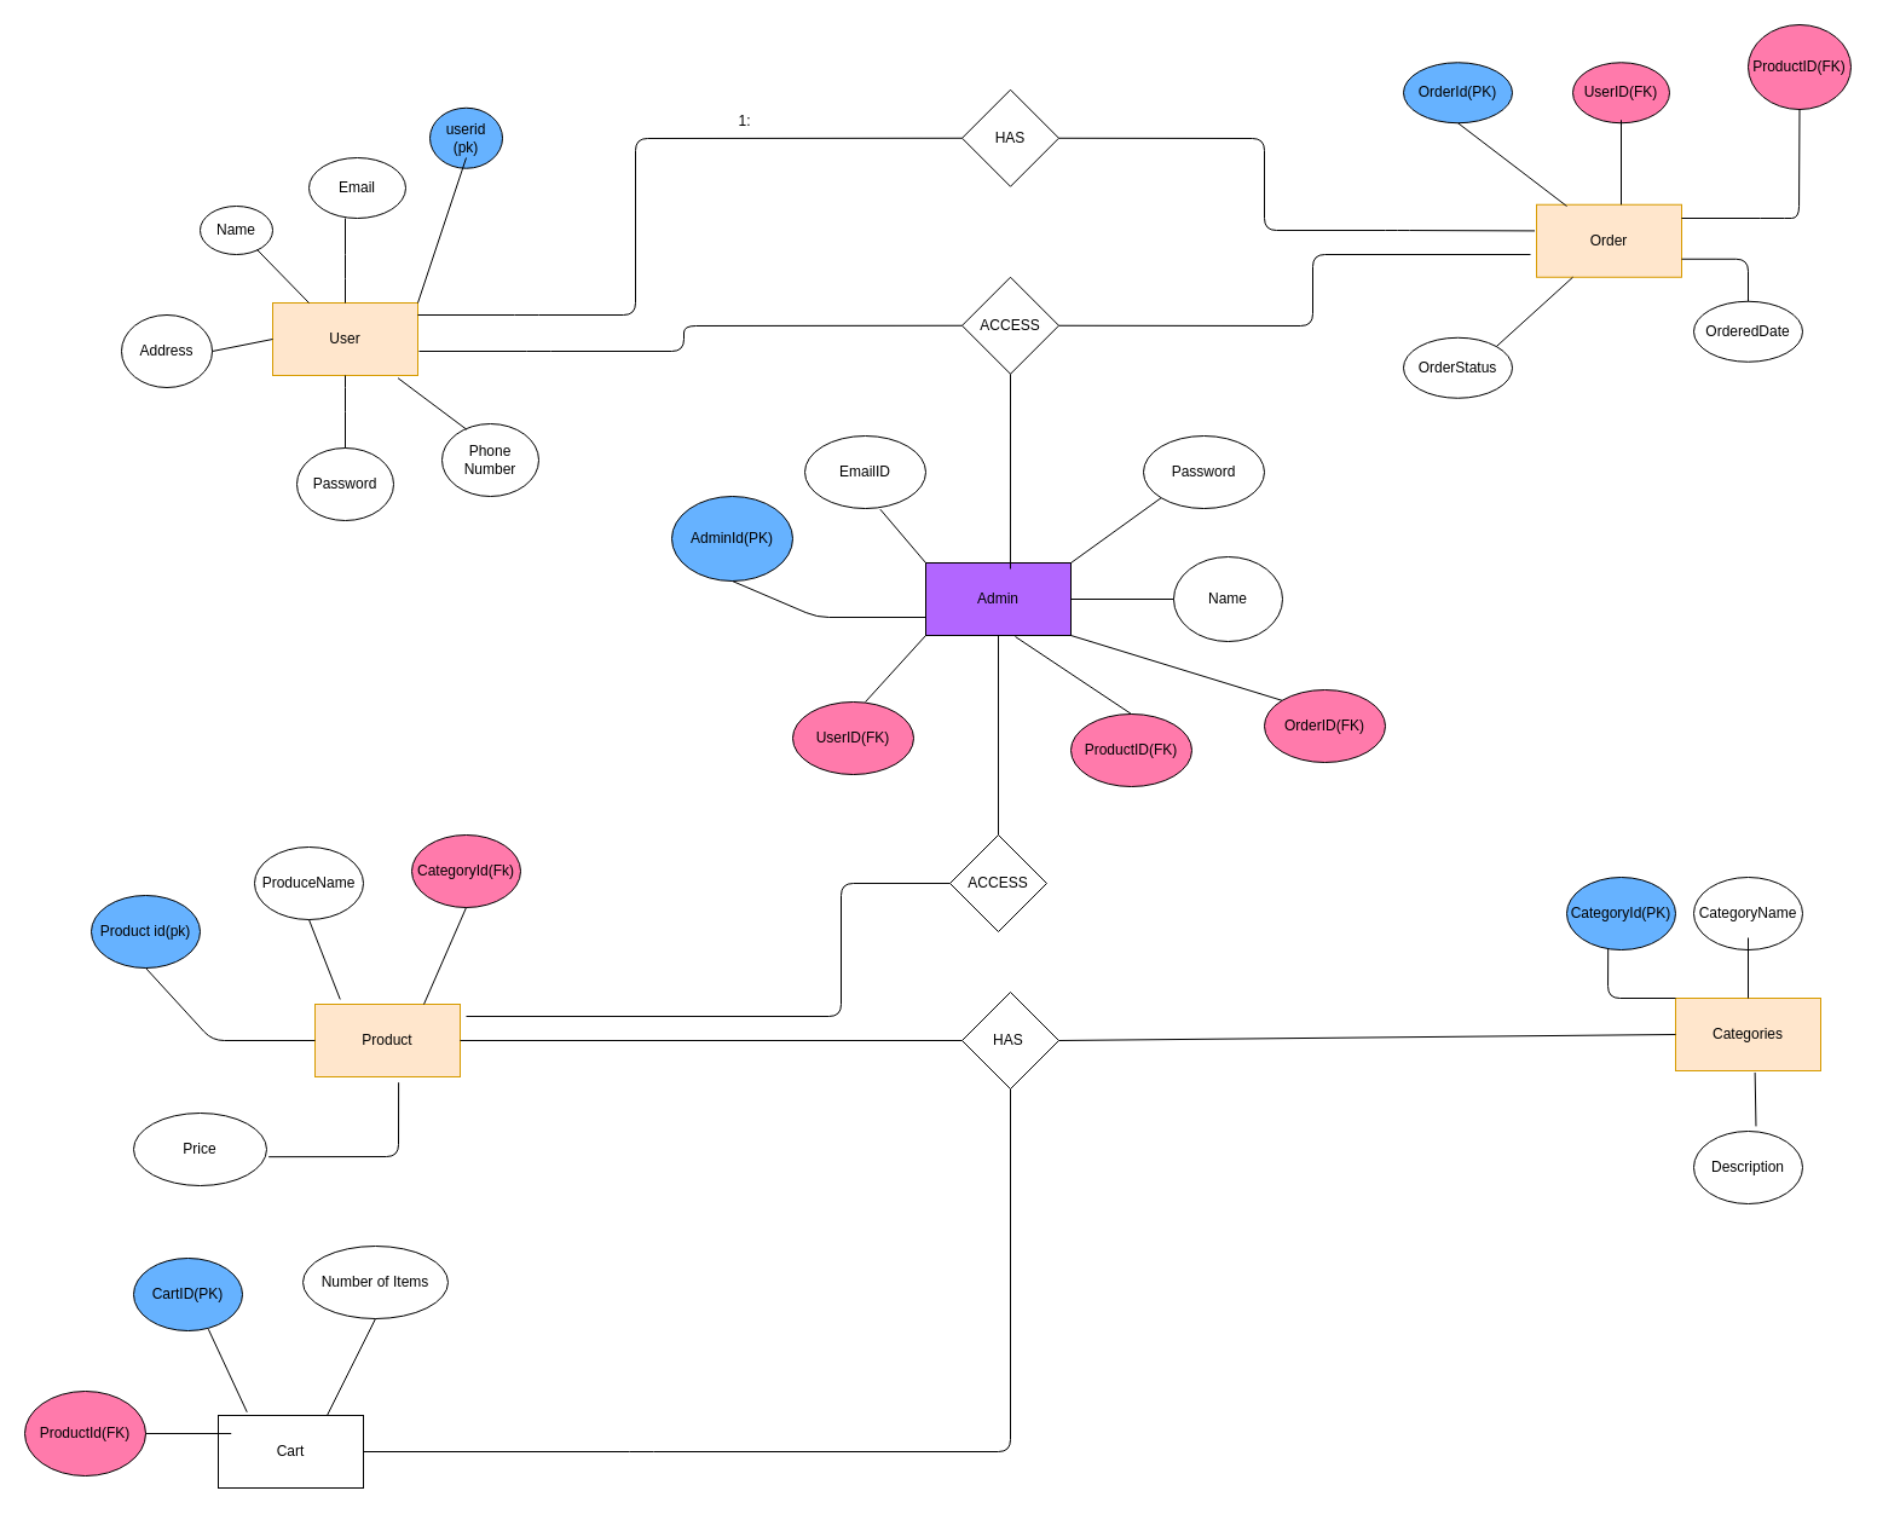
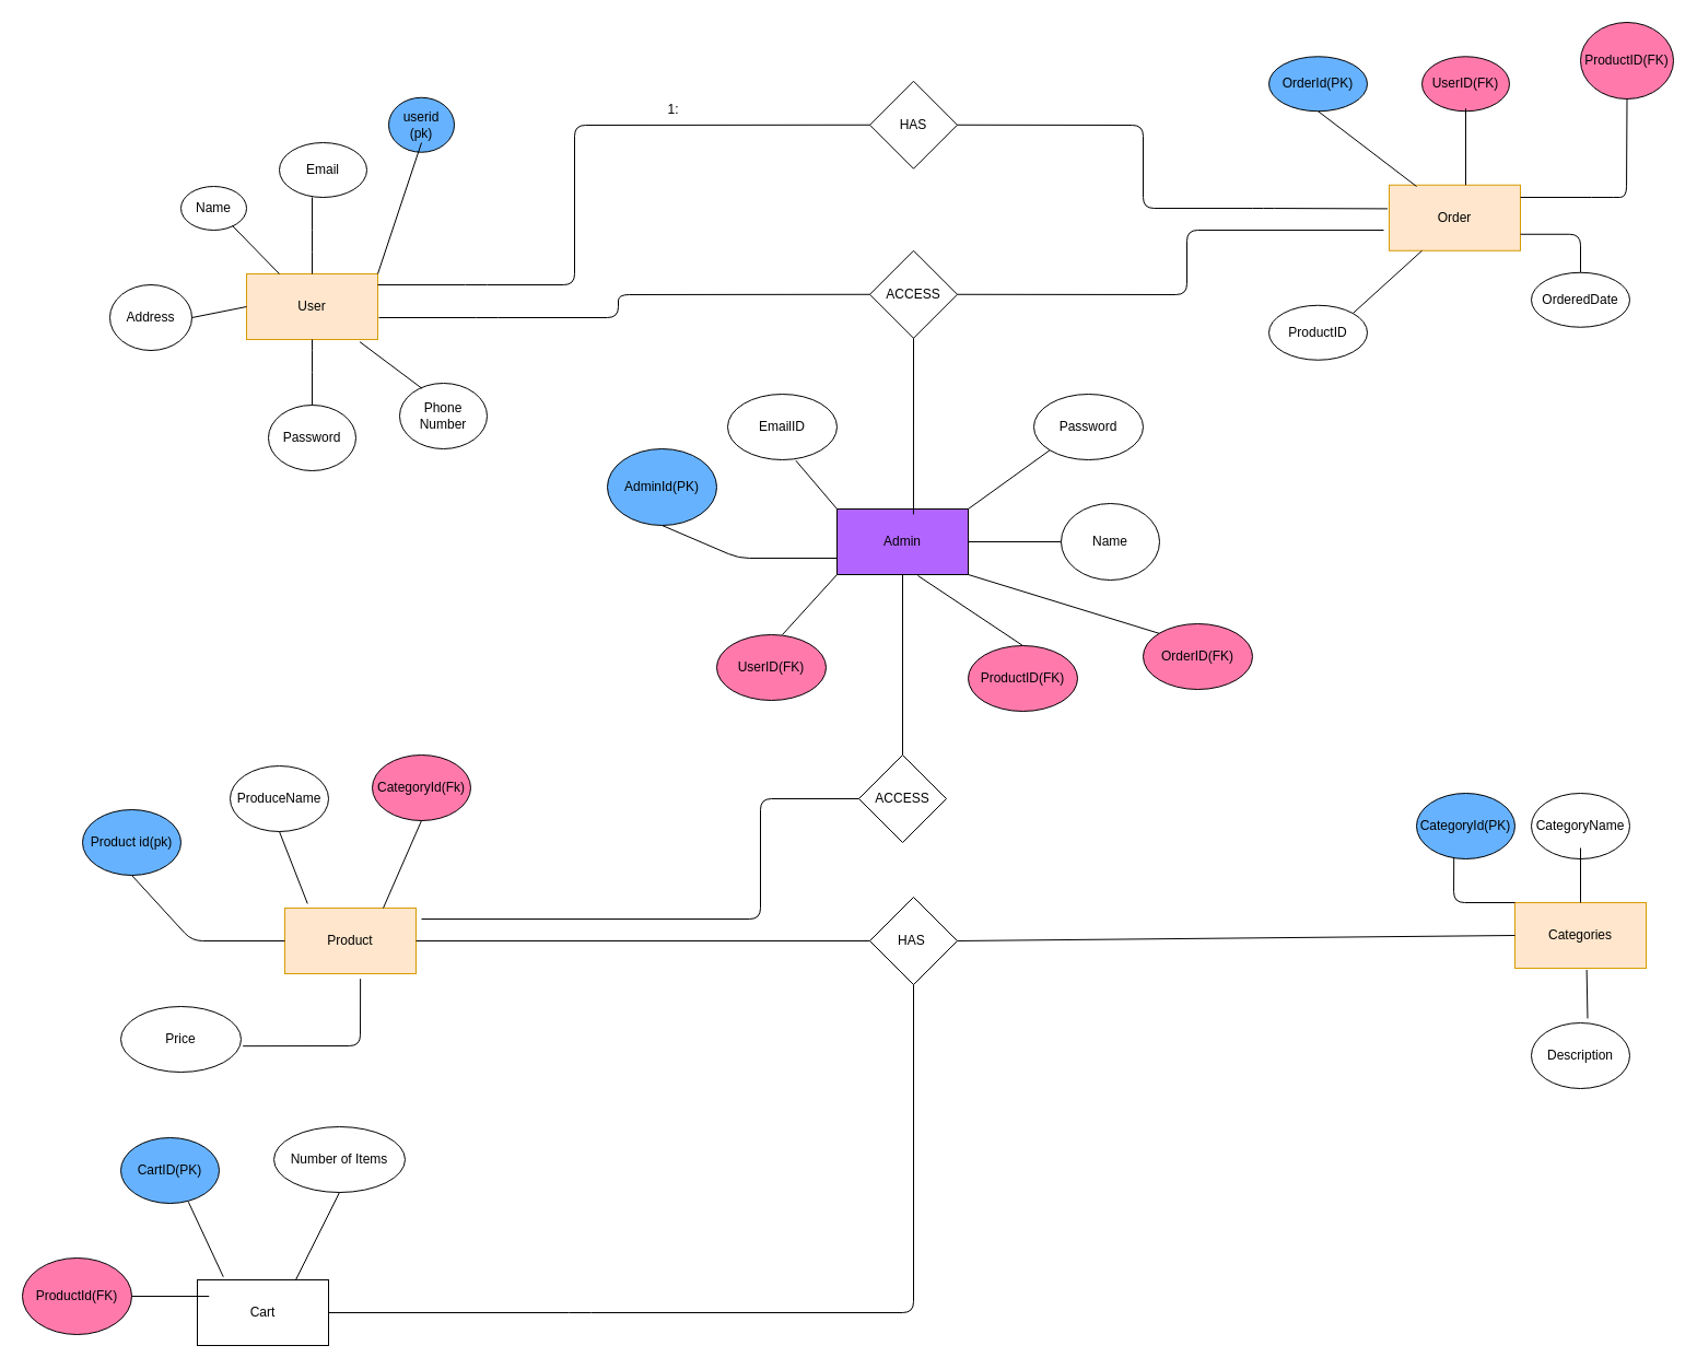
- <mxCell id="34" value="OrderStatus" style="ellipse;whiteSpace=wrap;html=1;" vertex="1" parent="1"><mxGeometry x="1160" y="278.75" width="90" height="50" as="geometry" /></mxCell>
+ <mxCell id="34" value="ProductID" style="ellipse;whiteSpace=wrap;html=1;" vertex="1" parent="1"><mxGeometry x="1160" y="278.75" width="90" height="50" as="geometry" /></mxCell>
